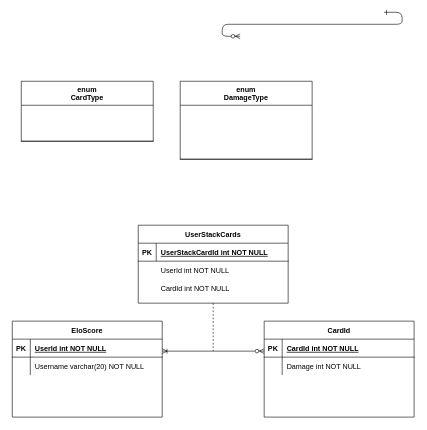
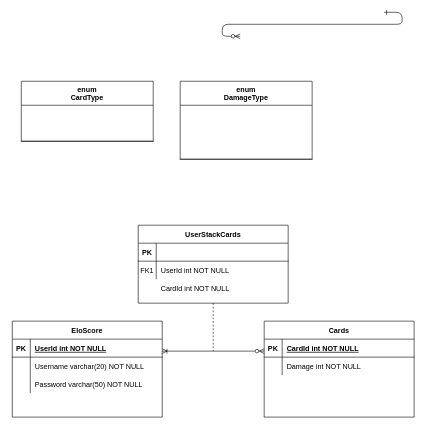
- <mxCell id="39" value="UserStackCardId int NOT NULL" style="shape=partialRectangle;overflow=hidden;connectable=0;fillColor=none;top=0;left=0;bottom=0;right=0;align=left;spacingLeft=6;fontStyle=5;" vertex="1" parent="37"><mxGeometry x="30" width="220" height="30" as="geometry"><mxRectangle width="220" height="30" as="alternateBounds" /></mxGeometry></mxCell>
+ <mxCell id="41" value="FK1" style="shape=partialRectangle;overflow=hidden;connectable=0;fillColor=none;top=0;left=0;bottom=0;right=0;" vertex="1" parent="40"><mxGeometry width="30" height="30" as="geometry"><mxRectangle width="30" height="30" as="alternateBounds" /></mxGeometry></mxCell>
- <mxCell id="15" value="CardId" style="shape=table;startSize=30;container=1;collapsible=1;childLayout=tableLayout;fixedRows=1;rowLines=0;fontStyle=1;align=center;resizeLast=1;" vertex="1" parent="1"><mxGeometry x="440" y="535" width="250" height="160" as="geometry" /></mxCell>
+ <mxCell id="15" value="Cards" style="shape=table;startSize=30;container=1;collapsible=1;childLayout=tableLayout;fixedRows=1;rowLines=0;fontStyle=1;align=center;resizeLast=1;" vertex="1" parent="1"><mxGeometry x="440" y="535" width="250" height="160" as="geometry" /></mxCell>
+ <mxCell id="12" value="Password varchar(50) NOT NULL" style="shape=partialRectangle;overflow=hidden;connectable=0;fillColor=none;top=0;left=0;bottom=0;right=0;align=left;spacingLeft=6;" vertex="1" parent="10"><mxGeometry x="30" width="220" height="30" as="geometry"><mxRectangle width="220" height="30" as="alternateBounds" /></mxGeometry></mxCell>
